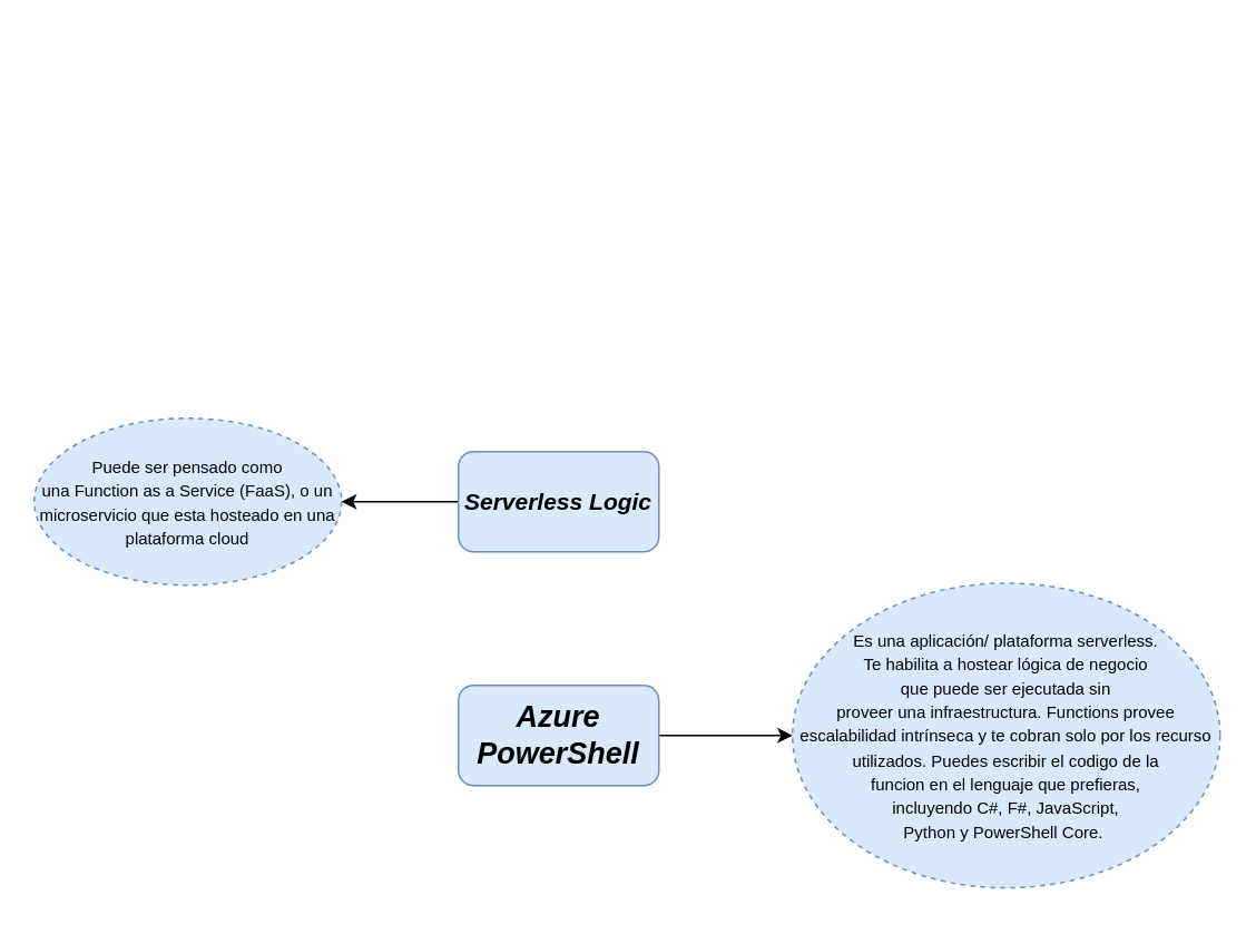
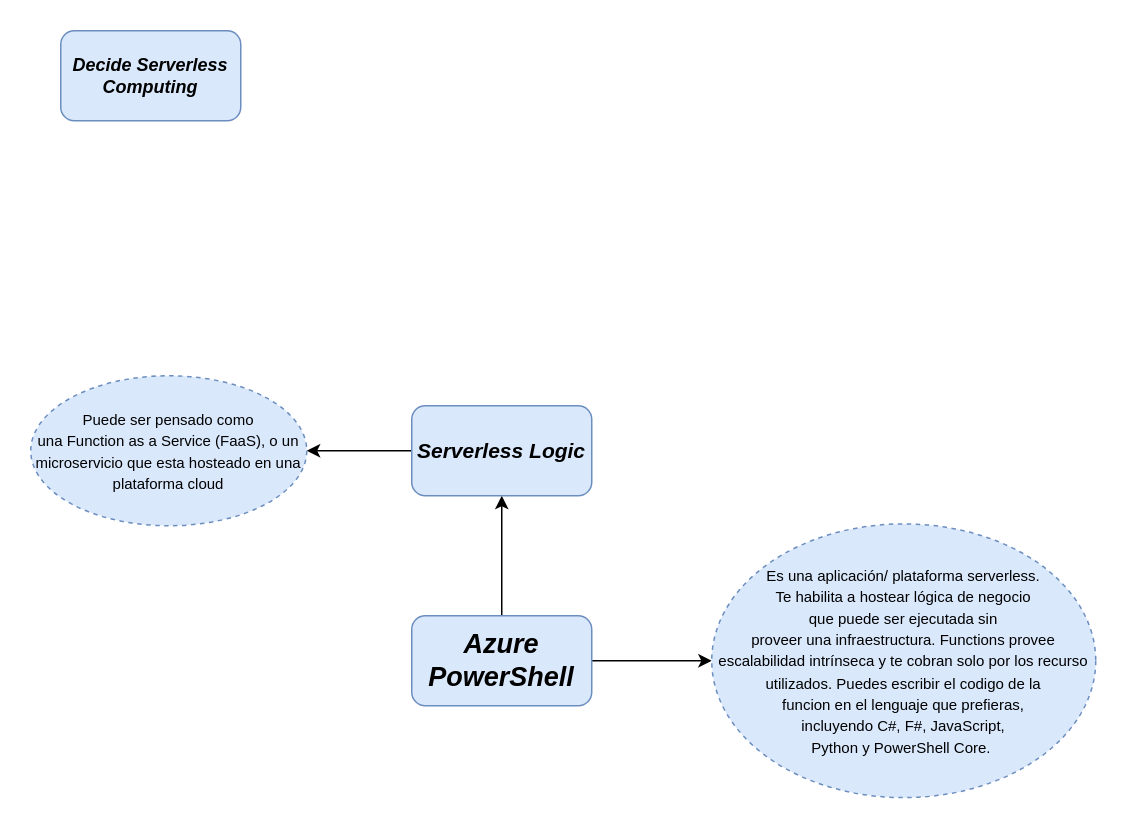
+ <mxCell id="7" value="&lt;b&gt;&lt;i&gt;Decide Serverless Computing&lt;/i&gt;&lt;/b&gt;" style="whiteSpace=wrap;html=1;rounded=1;strokeColor=#6c8ebf;fillColor=#dae8fc;" vertex="1" parent="1"><mxGeometry x="40" y="20" width="120" height="60" as="geometry" /></mxCell>
+ <mxCell id="2" value="" style="edgeStyle=orthogonalEdgeStyle;rounded=0;orthogonalLoop=1;jettySize=auto;html=1;fontSize=18;" edge="1" parent="1" source="4" target="6"><mxGeometry relative="1" as="geometry" /></mxCell>
